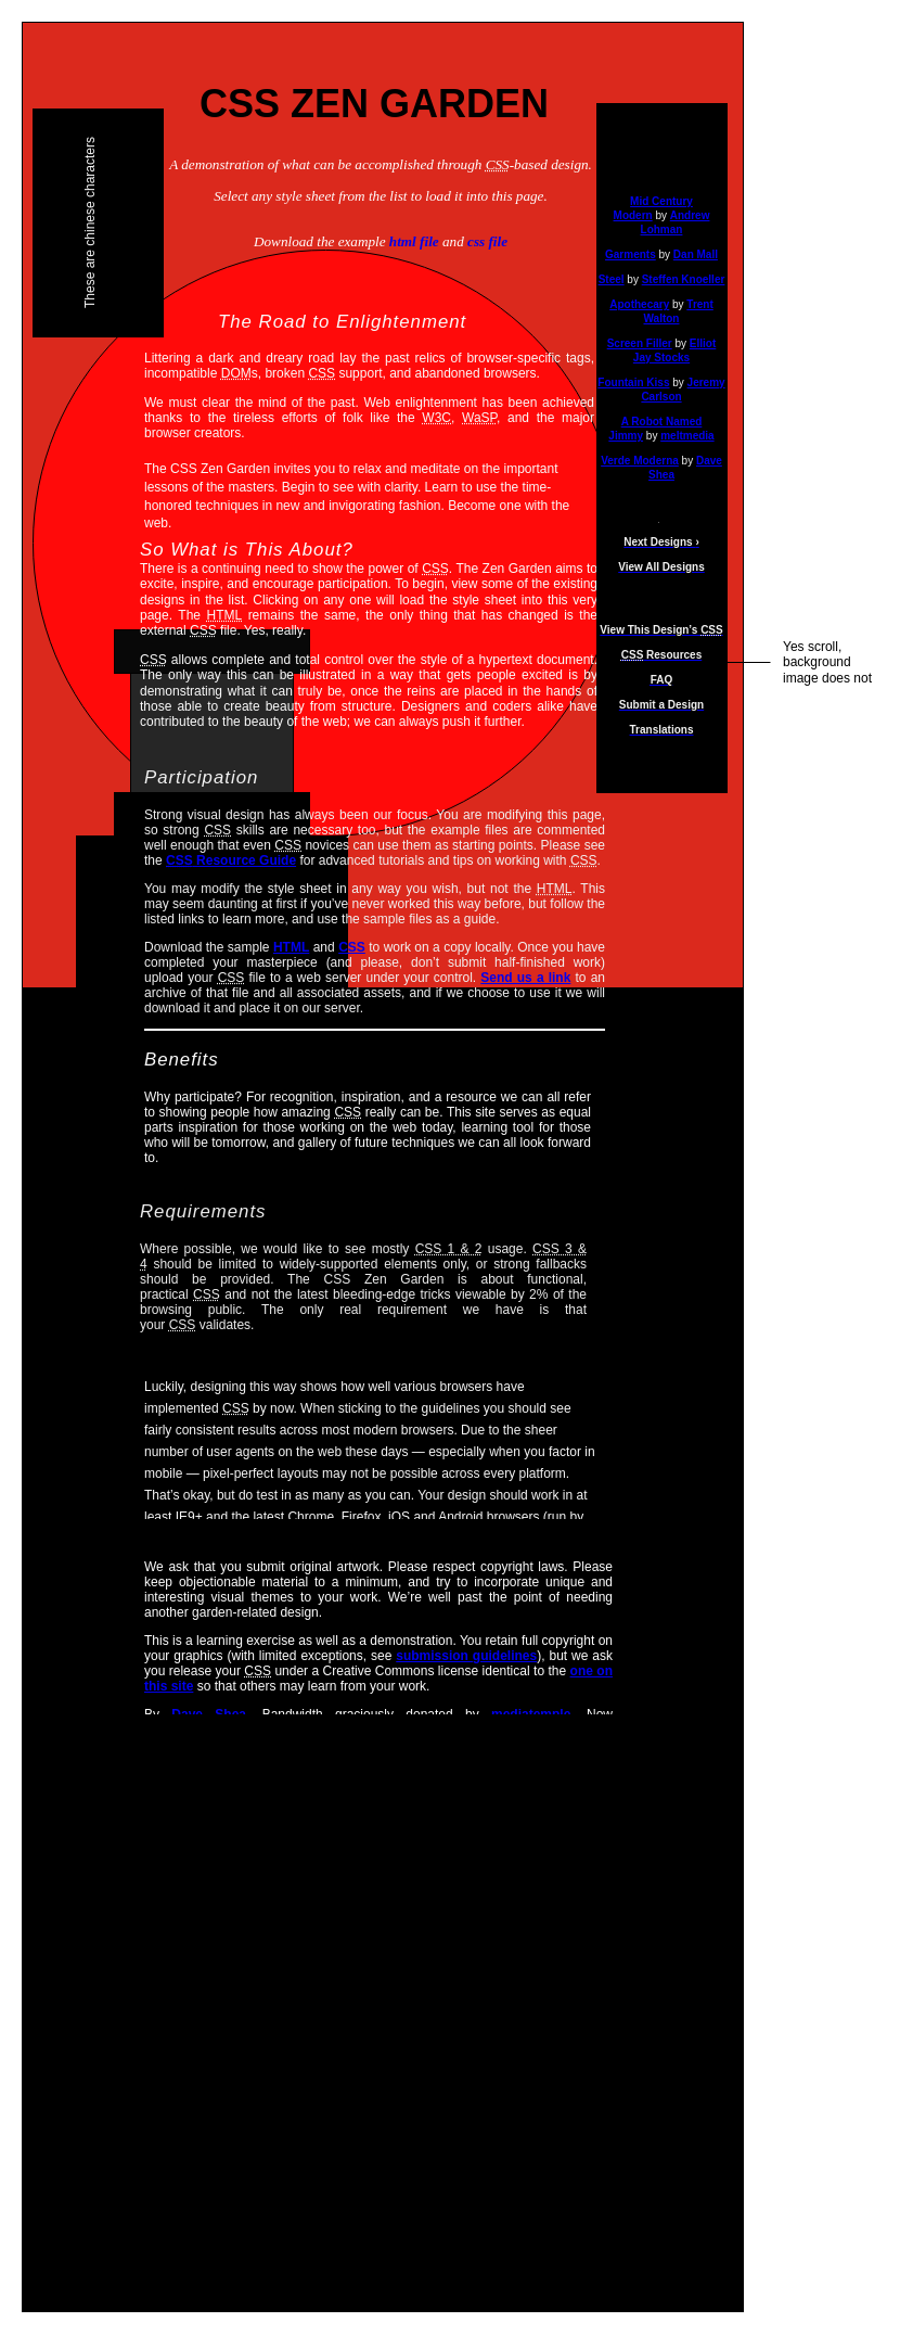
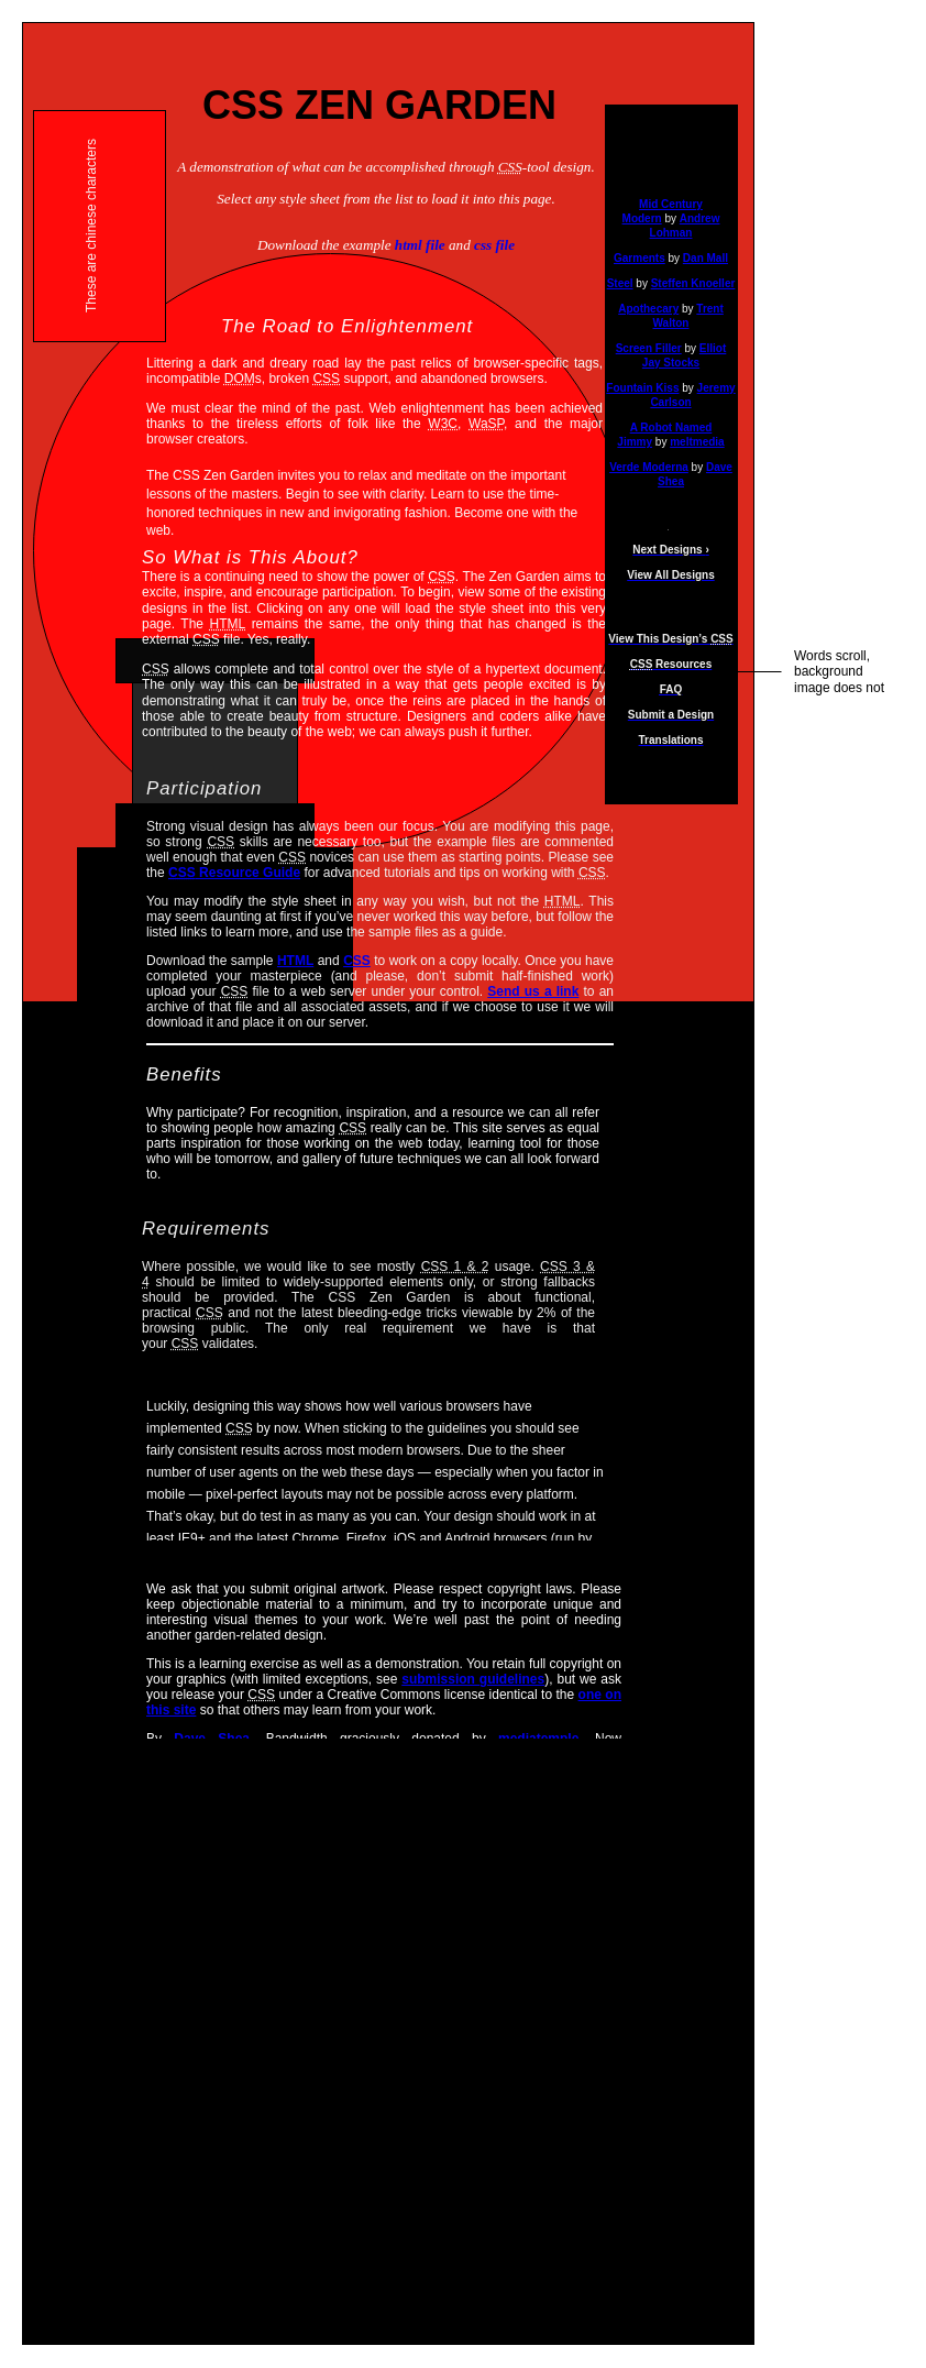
- <mxCell id="21" value="&lt;p style=&quot;margin-top: 0px ; text-align: center ; font: italic 400 1.1em / 2.2 &amp;quot;georgia&amp;quot; ; letter-spacing: normal ; text-indent: 0px ; text-transform: none ; word-spacing: 0px&quot;&gt;&lt;font color=&quot;#ffffff&quot;&gt;A demonstration of what can be accomplished through&amp;nbsp;&lt;abbr title=&quot;Cascading Style Sheets&quot; style=&quot;border-bottom: none&quot;&gt;CSS&lt;/abbr&gt;-based design. Select any style sheet from the list to load it into this page.&lt;/font&gt;&lt;/p&gt;&lt;p style=&quot;margin-top: 0px ; text-align: center ; font: italic 400 1.1em / 2.2 &amp;quot;georgia&amp;quot; ; letter-spacing: normal ; text-indent: 0px ; text-transform: none ; word-spacing: 0px&quot;&gt;&lt;font color=&quot;#ffffff&quot;&gt;Download the example&amp;nbsp;&lt;a href=&quot;/examples/index&quot; title=&quot;This page's source HTML code, not to be modified.&quot; style=&quot;font-weight: bold ; text-decoration: none&quot;&gt;html file&lt;/a&gt;&amp;nbsp;and&amp;nbsp;&lt;a href=&quot;/examples/style.css&quot; title=&quot;This page's sample CSS, the file you may modify.&quot; style=&quot;font-weight: bold ; text-decoration: none&quot;&gt;css file&lt;/a&gt;&lt;/font&gt;&lt;/p&gt;" style="text;whiteSpace=wrap;html=1;" parent="1" vertex="1"><mxGeometry x="150" y="130" width="400" height="200" as="geometry" /></mxCell>
+ <mxCell id="21" value="&lt;p style=&quot;margin-top: 0px ; text-align: center ; font: italic 400 1.1em / 2.2 &amp;quot;georgia&amp;quot; ; letter-spacing: normal ; text-indent: 0px ; text-transform: none ; word-spacing: 0px&quot;&gt;&lt;font color=&quot;#ffffff&quot;&gt;A demonstration of what can be accomplished through&amp;nbsp;&lt;abbr title=&quot;Cascading Style Sheets&quot; style=&quot;border-bottom: none&quot;&gt;CSS&lt;/abbr&gt;-tool design. Select any style sheet from the list to load it into this page.&lt;/font&gt;&lt;/p&gt;&lt;p style=&quot;margin-top: 0px ; text-align: center ; font: italic 400 1.1em / 2.2 &amp;quot;georgia&amp;quot; ; letter-spacing: normal ; text-indent: 0px ; text-transform: none ; word-spacing: 0px&quot;&gt;&lt;font color=&quot;#ffffff&quot;&gt;Download the example&amp;nbsp;&lt;a href=&quot;/examples/index&quot; title=&quot;This page's source HTML code, not to be modified.&quot; style=&quot;font-weight: bold ; text-decoration: none&quot;&gt;html file&lt;/a&gt;&amp;nbsp;and&amp;nbsp;&lt;a href=&quot;/examples/style.css&quot; title=&quot;This page's sample CSS, the file you may modify.&quot; style=&quot;font-weight: bold ; text-decoration: none&quot;&gt;css file&lt;/a&gt;&lt;/font&gt;&lt;/p&gt;" style="text;whiteSpace=wrap;html=1;" parent="1" vertex="1"><mxGeometry x="150" y="130" width="400" height="200" as="geometry" /></mxCell>
- <mxCell id="17" value="&lt;font color=&quot;#f5f5f5&quot;&gt;These are chinese characters&lt;br&gt;&lt;br&gt;&lt;/font&gt;" style="rounded=0;whiteSpace=wrap;html=1;strokeColor=#000000;fillColor=#000000;horizontal=0;" parent="1" vertex="1"><mxGeometry x="30" y="100" width="120" height="210" as="geometry" /></mxCell>
+ <mxCell id="17" value="&lt;font color=&quot;#f5f5f5&quot;&gt;These are chinese characters&lt;br&gt;&lt;br&gt;&lt;/font&gt;" style="rounded=0;whiteSpace=wrap;html=1;strokeColor=#000000;fillColor=#ff0a0a;horizontal=0;" parent="1" vertex="1"><mxGeometry x="30" y="100" width="120" height="210" as="geometry" /></mxCell>
- <mxCell id="19" value="Yes scroll, background image does not" style="text;html=1;strokeColor=none;fillColor=none;align=left;verticalAlign=middle;whiteSpace=wrap;rounded=0;" parent="1" vertex="1"><mxGeometry x="720" y="600" width="100" height="20" as="geometry" /></mxCell>
+ <mxCell id="19" value="Words scroll, background image does not" style="text;html=1;strokeColor=none;fillColor=none;align=left;verticalAlign=middle;whiteSpace=wrap;rounded=0;" parent="1" vertex="1"><mxGeometry x="720" y="600" width="100" height="20" as="geometry" /></mxCell>
